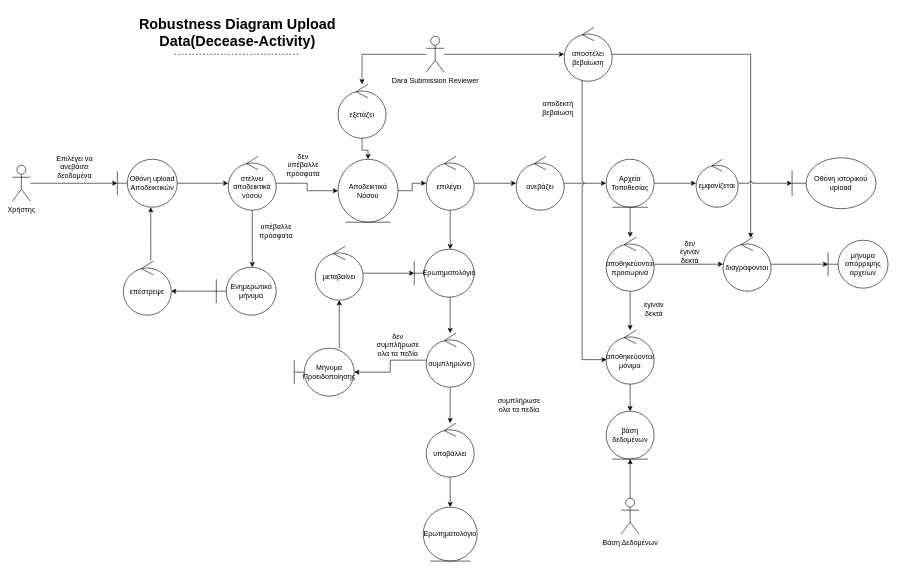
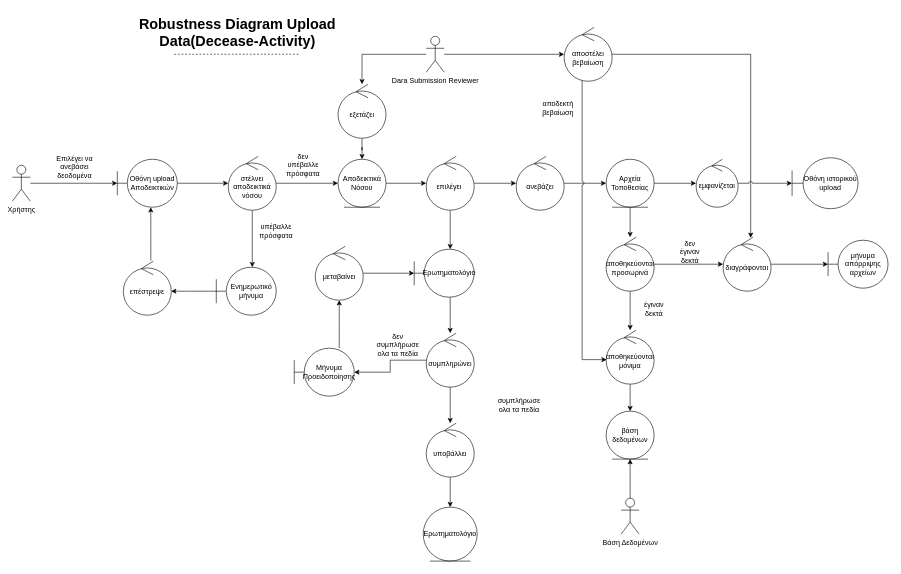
- <mxCell id="59" value="Οθόνη&amp;nbsp;ιστορικού upload" style="shape=umlBoundary;whiteSpace=wrap;html=1;" parent="1" vertex="1"><mxGeometry x="1320" y="262.5" width="140" height="85" as="geometry" /></mxCell>
+ <mxCell id="59" value="Οθόνη&amp;nbsp;ιστορικού upload" style="shape=umlBoundary;whiteSpace=wrap;html=1;" parent="1" vertex="1"><mxGeometry x="1320" y="262.5" width="110" height="85" as="geometry" /></mxCell>
- <mxCell id="26" value="Αποδεικτικά Νόσου" style="ellipse;shape=umlEntity;whiteSpace=wrap;html=1;" parent="1" vertex="1"><mxGeometry x="563" y="265" width="100" height="105" as="geometry" /></mxCell>
+ <mxCell id="26" value="Αποδεικτικά Νόσου" style="ellipse;shape=umlEntity;whiteSpace=wrap;html=1;" parent="1" vertex="1"><mxGeometry x="563" y="265" width="80" height="80" as="geometry" /></mxCell>
